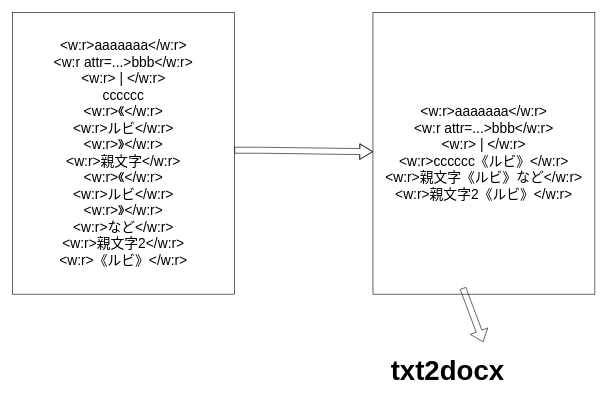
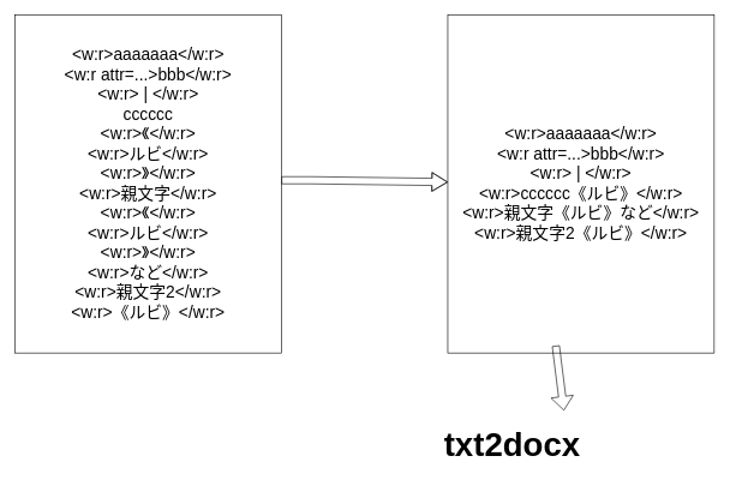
- <mxCell id="6" value="&lt;h1&gt;txt2docx&lt;/h1&gt;" style="text;html=1;strokeColor=none;fillColor=none;spacing=5;spacingTop=-20;whiteSpace=wrap;overflow=hidden;rounded=0;fontSize=23;" vertex="1" parent="1"><mxGeometry x="646" y="570" width="355" height="100" as="geometry" /></mxCell>
+ <mxCell id="6" value="&lt;h1&gt;txt2docx&lt;/h1&gt;" style="text;html=1;strokeColor=none;fillColor=none;spacing=5;spacingTop=-20;whiteSpace=wrap;overflow=hidden;rounded=0;fontSize=23;" vertex="1" parent="1"><mxGeometry x="611" y="570" width="355" height="100" as="geometry" /></mxCell>
